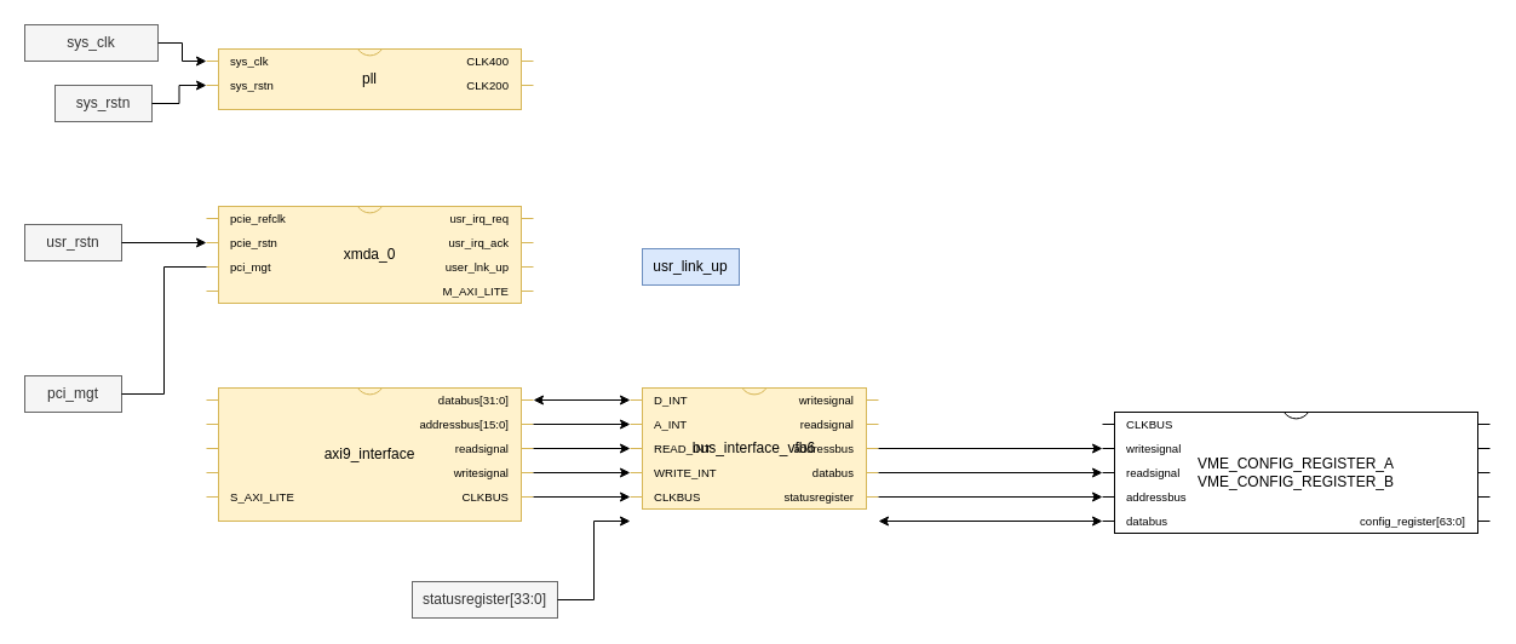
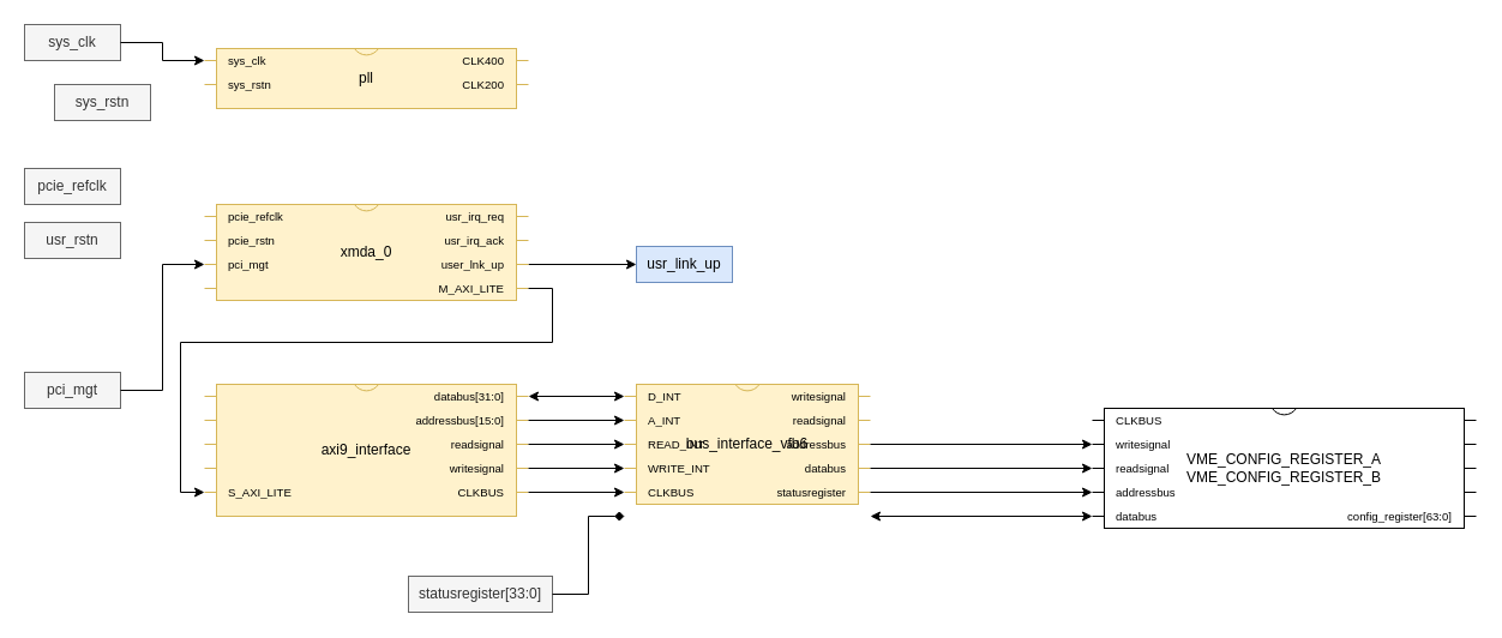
- <mxCell id="20" value="sys_clk" style="text;html=1;align=center;verticalAlign=middle;whiteSpace=wrap;rounded=0;fillColor=#f5f5f5;fontColor=#333333;strokeColor=#666666;" parent="1" vertex="1"><mxGeometry x="20" y="20" width="110" height="30" as="geometry" /></mxCell>
+ <mxCell id="20" value="sys_clk" style="text;html=1;align=center;verticalAlign=middle;whiteSpace=wrap;rounded=0;fillColor=#f5f5f5;fontColor=#333333;strokeColor=#666666;" parent="1" vertex="1"><mxGeometry x="20" y="20" width="80" height="30" as="geometry" /></mxCell>
- <mxCell id="29" style="edgeStyle=orthogonalEdgeStyle;rounded=0;orthogonalLoop=1;jettySize=auto;html=1;exitX=1;exitY=0.5;exitDx=0;exitDy=0;entryX=0;entryY=0;entryDx=0;entryDy=30;entryPerimeter=0;" edge="1" parent="1" source="19" target="21"><mxGeometry relative="1" as="geometry" /></mxCell>
+ <mxCell id="16" value="pcie_refclk" style="text;html=1;align=center;verticalAlign=middle;whiteSpace=wrap;rounded=0;fillColor=#f5f5f5;fontColor=#333333;strokeColor=#666666;" parent="1" vertex="1"><mxGeometry x="20" y="140" width="80" height="30" as="geometry" /></mxCell>
- <mxCell id="17" style="edgeStyle=orthogonalEdgeStyle;rounded=0;orthogonalLoop=1;jettySize=auto;html=1;exitX=1;exitY=0.5;exitDx=0;exitDy=0;entryX=0;entryY=0;entryDx=0;entryDy=30;entryPerimeter=0;" parent="1" source="15" target="14" edge="1"><mxGeometry relative="1" as="geometry" /></mxCell>
- <mxCell id="18" style="edgeStyle=orthogonalEdgeStyle;rounded=0;orthogonalLoop=1;jettySize=auto;html=1;exitX=1;exitY=0.5;exitDx=0;exitDy=0;entryX=0;entryY=0;entryDx=0;entryDy=50;entryPerimeter=0;endArrow=none;" parent="1" source="12" target="14" edge="1"><mxGeometry relative="1" as="geometry" /></mxCell>
+ <mxCell id="18" style="edgeStyle=orthogonalEdgeStyle;rounded=0;orthogonalLoop=1;jettySize=auto;html=1;exitX=1;exitY=0.5;exitDx=0;exitDy=0;entryX=0;entryY=0;entryDx=0;entryDy=50;entryPerimeter=0;" parent="1" source="12" target="14" edge="1"><mxGeometry relative="1" as="geometry" /></mxCell>
+ <mxCell id="13" style="edgeStyle=orthogonalEdgeStyle;rounded=0;orthogonalLoop=1;jettySize=auto;html=1;exitX=1;exitY=0;exitDx=0;exitDy=50;exitPerimeter=0;entryX=0;entryY=0.5;entryDx=0;entryDy=0;" parent="1" source="14" target="22" edge="1"><mxGeometry relative="1" as="geometry" /></mxCell>
+ <mxCell id="23" style="edgeStyle=orthogonalEdgeStyle;rounded=0;orthogonalLoop=1;jettySize=auto;html=1;exitX=1;exitY=0;exitDx=0;exitDy=70;exitPerimeter=0;entryX=0;entryY=0;entryDx=0;entryDy=90;entryPerimeter=0;" parent="1" source="14" target="6" edge="1"><mxGeometry relative="1" as="geometry" /></mxCell>
- <mxCell id="5" style="edgeStyle=orthogonalEdgeStyle;rounded=0;orthogonalLoop=1;jettySize=auto;html=1;exitX=1;exitY=0.5;exitDx=0;exitDy=0;entryX=0;entryY=0;entryDx=0;entryDy=110;entryPerimeter=0;" parent="1" source="4" target="2" edge="1"><mxGeometry relative="1" as="geometry" /></mxCell>
+ <mxCell id="5" style="edgeStyle=orthogonalEdgeStyle;rounded=0;orthogonalLoop=1;jettySize=auto;html=1;exitX=1;exitY=0.5;exitDx=0;exitDy=0;entryX=0;entryY=0;entryDx=0;entryDy=110;entryPerimeter=0;endArrow=diamond;" parent="1" source="4" target="2" edge="1"><mxGeometry relative="1" as="geometry" /></mxCell>
